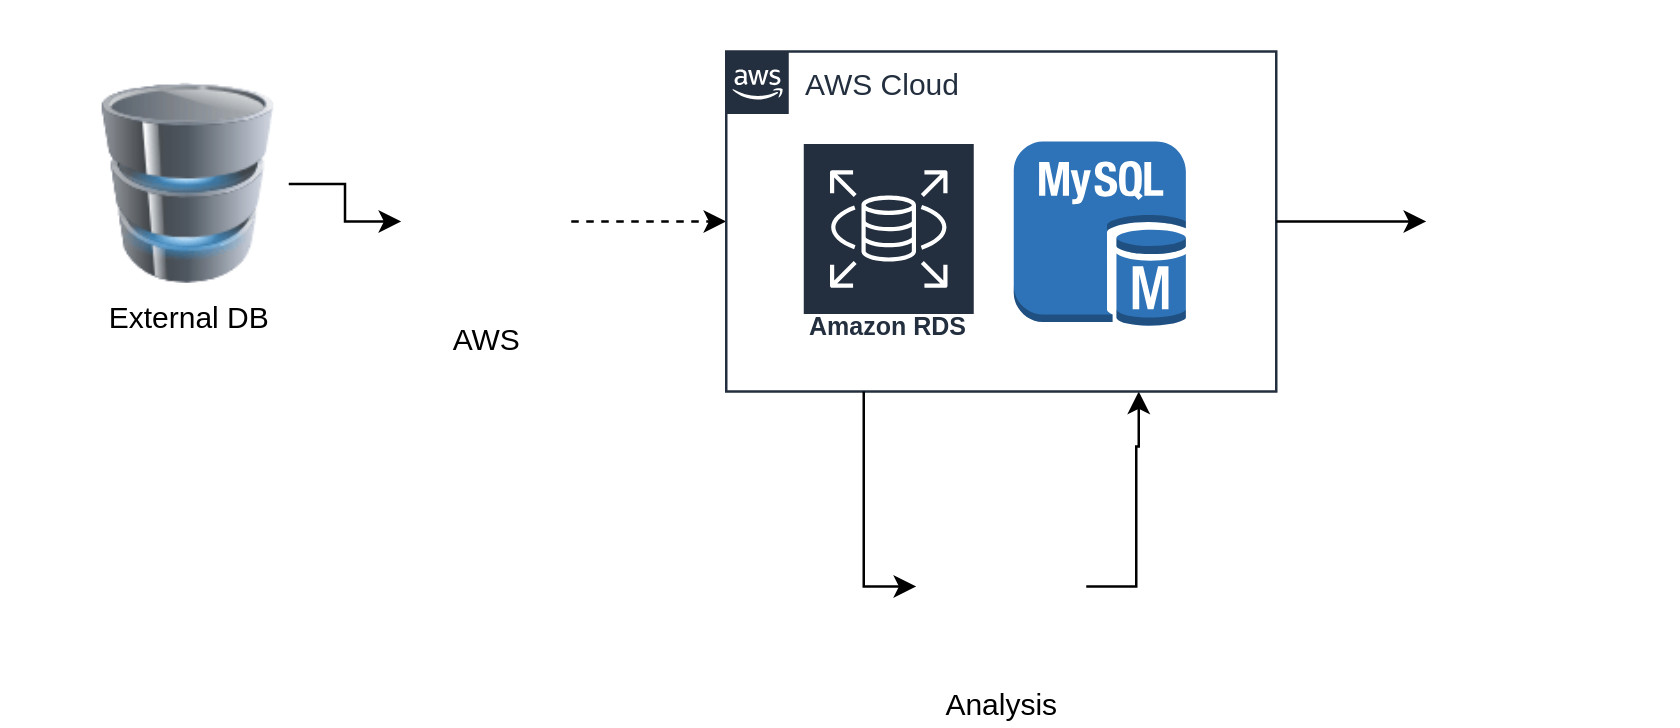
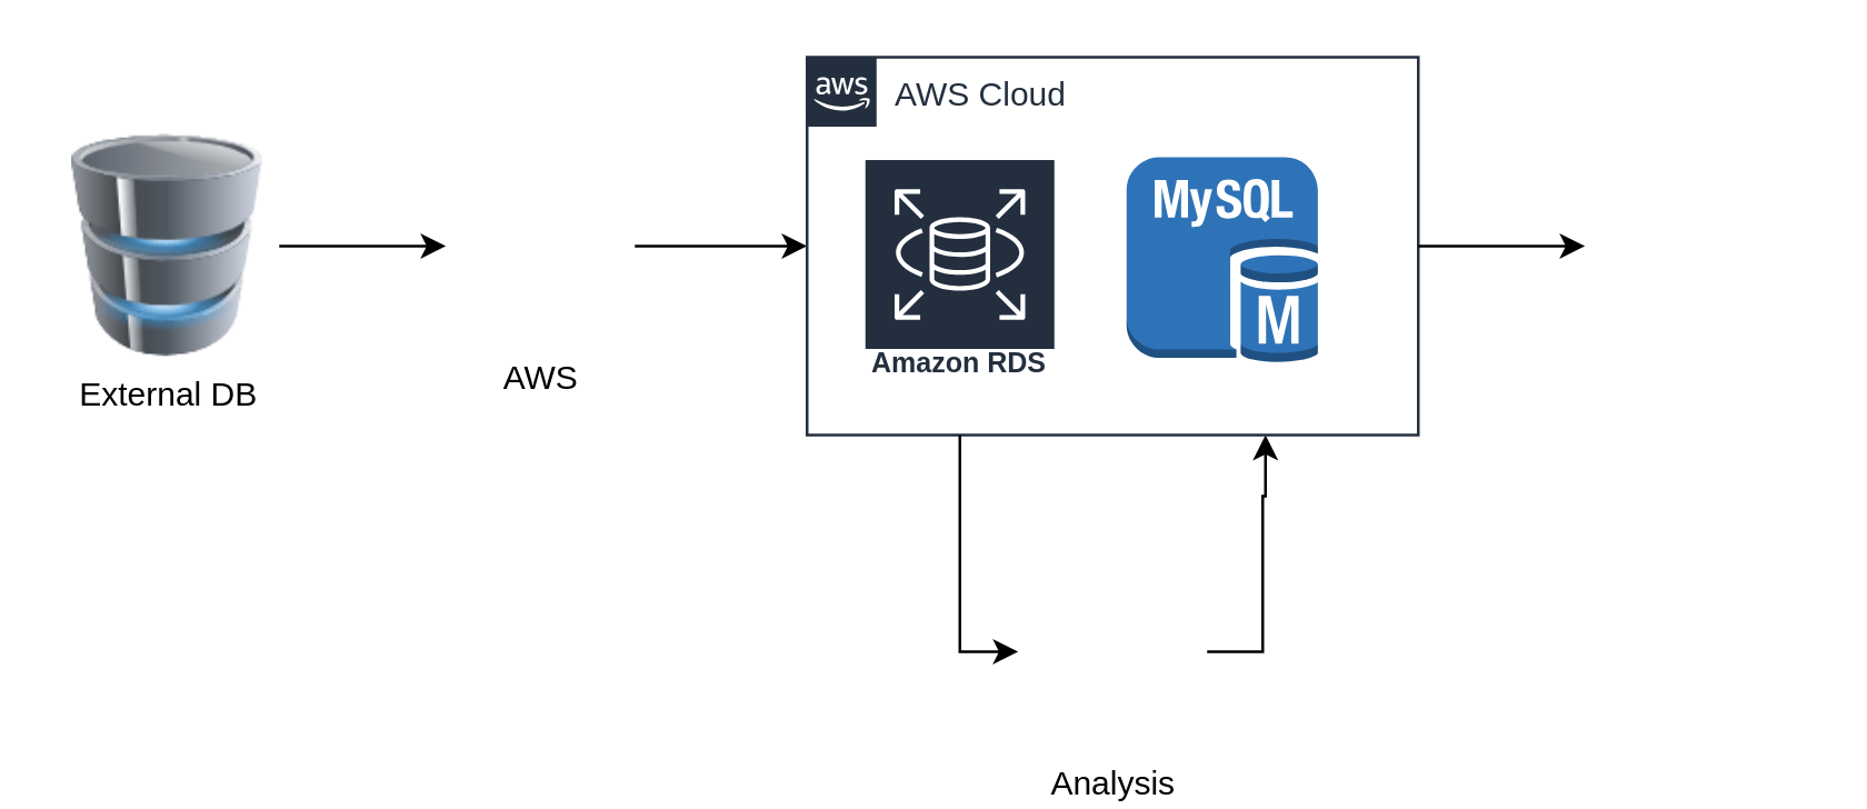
- <mxCell id="5" value="External DB" style="image;html=1;image=img/lib/clip_art/computers/Database_128x128.png" vertex="1" parent="1"><mxGeometry x="35" y="33" width="80" height="80" as="geometry" /></mxCell>
+ <mxCell id="5" value="External DB" style="image;html=1;image=img/lib/clip_art/computers/Database_128x128.png" vertex="1" parent="1"><mxGeometry x="20" y="48" width="80" height="80" as="geometry" /></mxCell>
- <mxCell id="2" style="edgeStyle=orthogonalEdgeStyle;rounded=0;orthogonalLoop=1;jettySize=auto;html=1;exitX=1;exitY=0.5;exitDx=0;exitDy=0;entryX=0;entryY=0.5;entryDx=0;entryDy=0;dashed=1;" edge="1" parent="1" source="3" target="10"><mxGeometry relative="1" as="geometry" /></mxCell>
+ <mxCell id="2" style="edgeStyle=orthogonalEdgeStyle;rounded=0;orthogonalLoop=1;jettySize=auto;html=1;exitX=1;exitY=0.5;exitDx=0;exitDy=0;entryX=0;entryY=0.5;entryDx=0;entryDy=0;" edge="1" parent="1" source="3" target="10"><mxGeometry relative="1" as="geometry" /></mxCell>
- <mxCell id="12" value="Amazon RDS" style="sketch=0;outlineConnect=0;fontColor=#232F3E;gradientColor=none;strokeColor=#ffffff;fillColor=#232F3E;dashed=0;verticalLabelPosition=middle;verticalAlign=bottom;align=center;html=1;whiteSpace=wrap;fontSize=10;fontStyle=1;spacing=3;shape=mxgraph.aws4.productIcon;prIcon=mxgraph.aws4.rds;" vertex="1" parent="10"><mxGeometry x="30" y="36" width="70" height="84" as="geometry" /></mxCell>
+ <mxCell id="12" value="Amazon RDS" style="sketch=0;outlineConnect=0;fontColor=#232F3E;gradientColor=none;strokeColor=#ffffff;fillColor=#232F3E;dashed=0;verticalLabelPosition=middle;verticalAlign=bottom;align=center;html=1;whiteSpace=wrap;fontSize=10;fontStyle=1;spacing=3;shape=mxgraph.aws4.productIcon;prIcon=mxgraph.aws4.rds;" vertex="1" parent="10"><mxGeometry x="20" y="36" width="70" height="84" as="geometry" /></mxCell>
